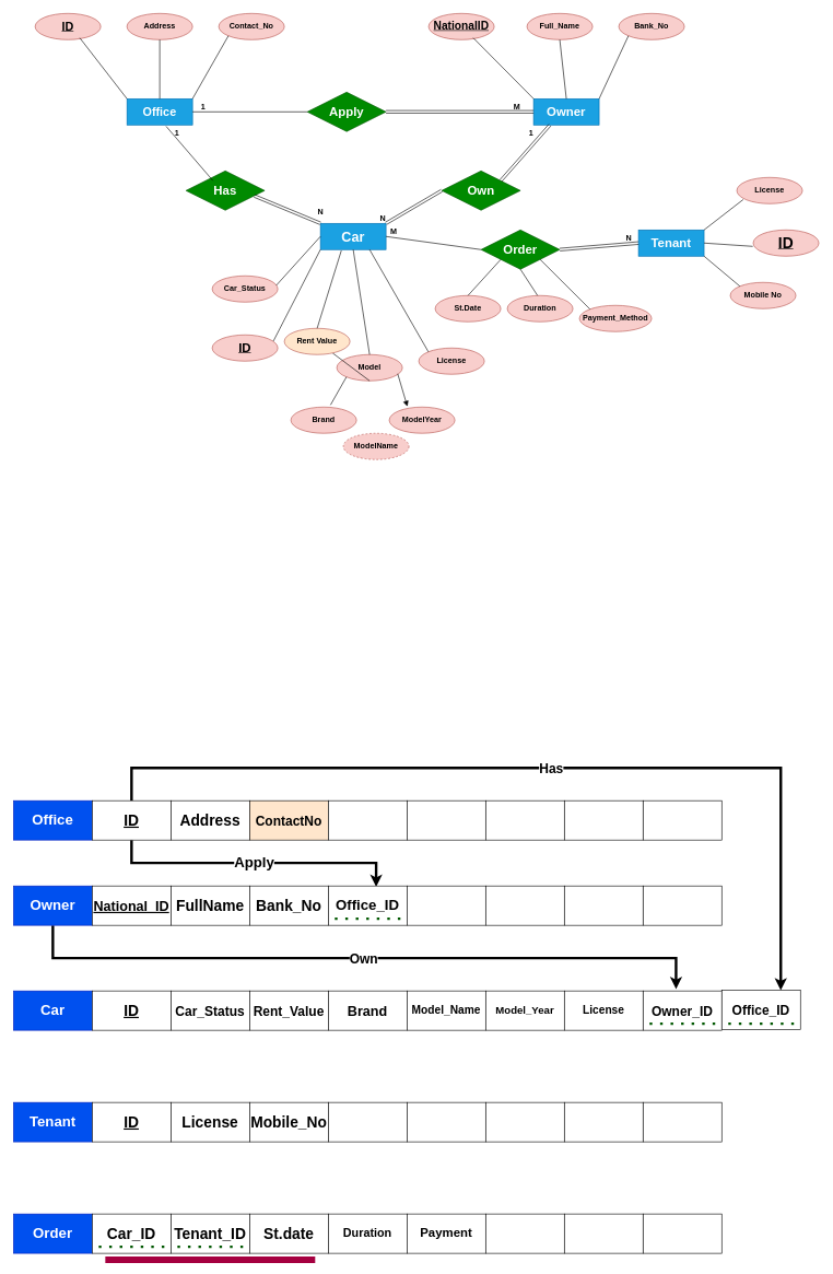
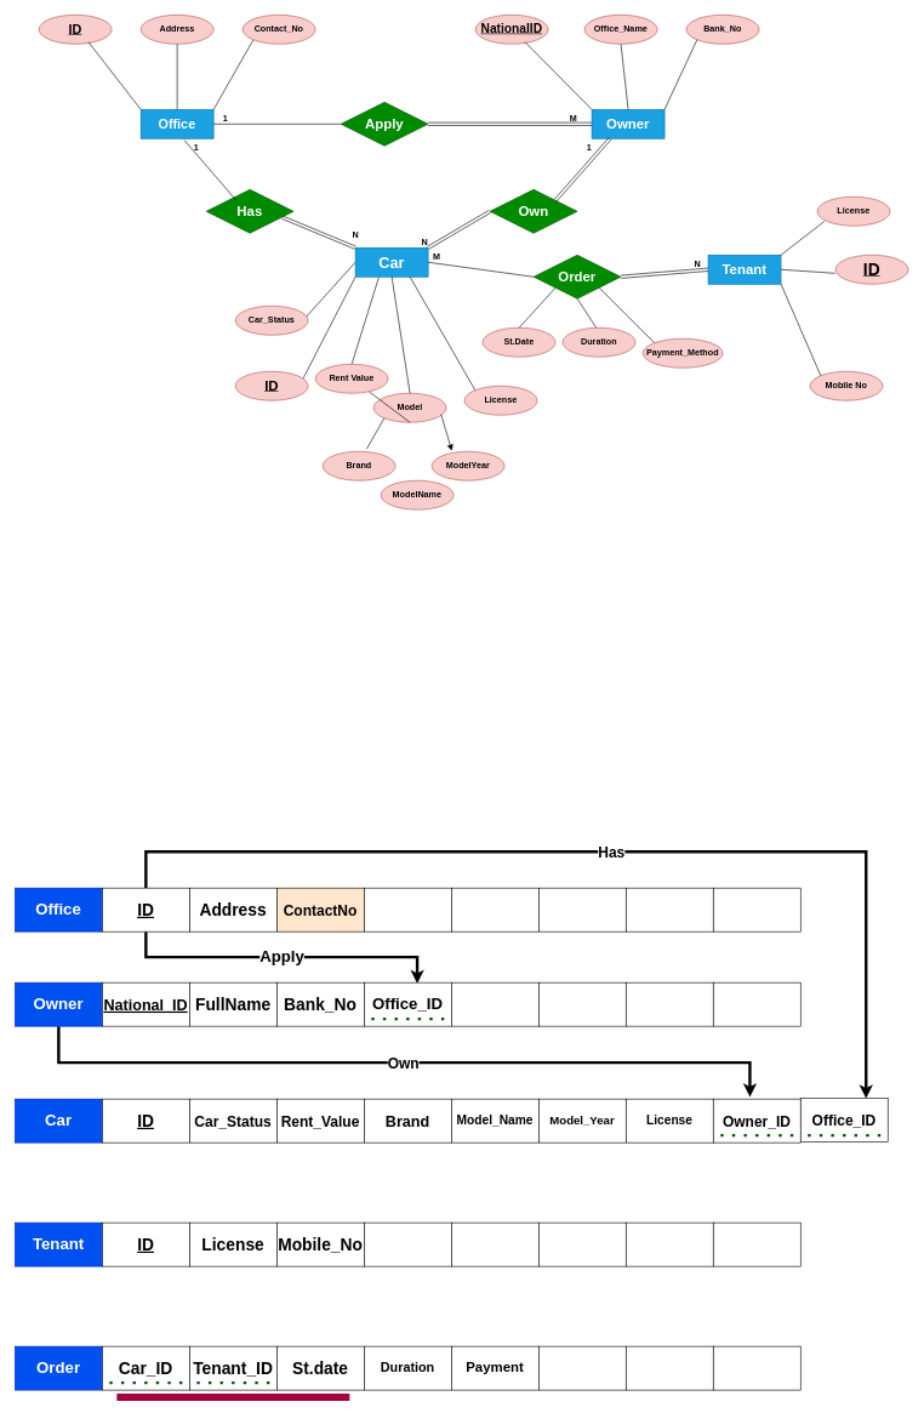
- <mxCell id="10" value="&lt;b&gt;Full_Name&lt;/b&gt;" style="ellipse;whiteSpace=wrap;html=1;align=center;fillColor=#f8cecc;strokeColor=#b85450;" parent="1" vertex="1"><mxGeometry x="803" y="20" width="100" height="40" as="geometry" /></mxCell>
+ <mxCell id="10" value="&lt;b&gt;Office_Name&lt;/b&gt;" style="ellipse;whiteSpace=wrap;html=1;align=center;fillColor=#f8cecc;strokeColor=#b85450;" parent="1" vertex="1"><mxGeometry x="803" y="20" width="100" height="40" as="geometry" /></mxCell>
- <mxCell id="50" value="&lt;b&gt;Mobile No&lt;/b&gt;" style="ellipse;whiteSpace=wrap;html=1;align=center;fillColor=#f8cecc;strokeColor=#b85450;" parent="1" vertex="1"><mxGeometry x="1113" y="430" width="100" height="40" as="geometry" /></mxCell>
+ <mxCell id="50" value="&lt;b&gt;Mobile No&lt;/b&gt;" style="ellipse;whiteSpace=wrap;html=1;align=center;fillColor=#f8cecc;strokeColor=#b85450;" parent="1" vertex="1"><mxGeometry x="1113" y="510" width="100" height="40" as="geometry" /></mxCell>
- <mxCell id="36" value="&lt;b&gt;Rent Value&lt;/b&gt;" style="ellipse;whiteSpace=wrap;html=1;align=center;fillColor=#ffe6cc;strokeColor=#b85450;" parent="1" vertex="1"><mxGeometry x="433" y="500" width="100" height="40" as="geometry" /></mxCell>
+ <mxCell id="36" value="&lt;b&gt;Rent Value&lt;/b&gt;" style="ellipse;whiteSpace=wrap;html=1;align=center;fillColor=#f8cecc;strokeColor=#b85450;" parent="1" vertex="1"><mxGeometry x="433" y="500" width="100" height="40" as="geometry" /></mxCell>
- <mxCell id="29" value="&lt;b&gt;ModelName&lt;/b&gt;" style="ellipse;whiteSpace=wrap;html=1;align=center;fillColor=#f8cecc;strokeColor=#b85450;dashed=1;" parent="1" vertex="1"><mxGeometry x="523" y="660" width="100" height="40" as="geometry" /></mxCell>
+ <mxCell id="29" value="&lt;b&gt;ModelName&lt;/b&gt;" style="ellipse;whiteSpace=wrap;html=1;align=center;fillColor=#f8cecc;strokeColor=#b85450;" parent="1" vertex="1"><mxGeometry x="523" y="660" width="100" height="40" as="geometry" /></mxCell>
